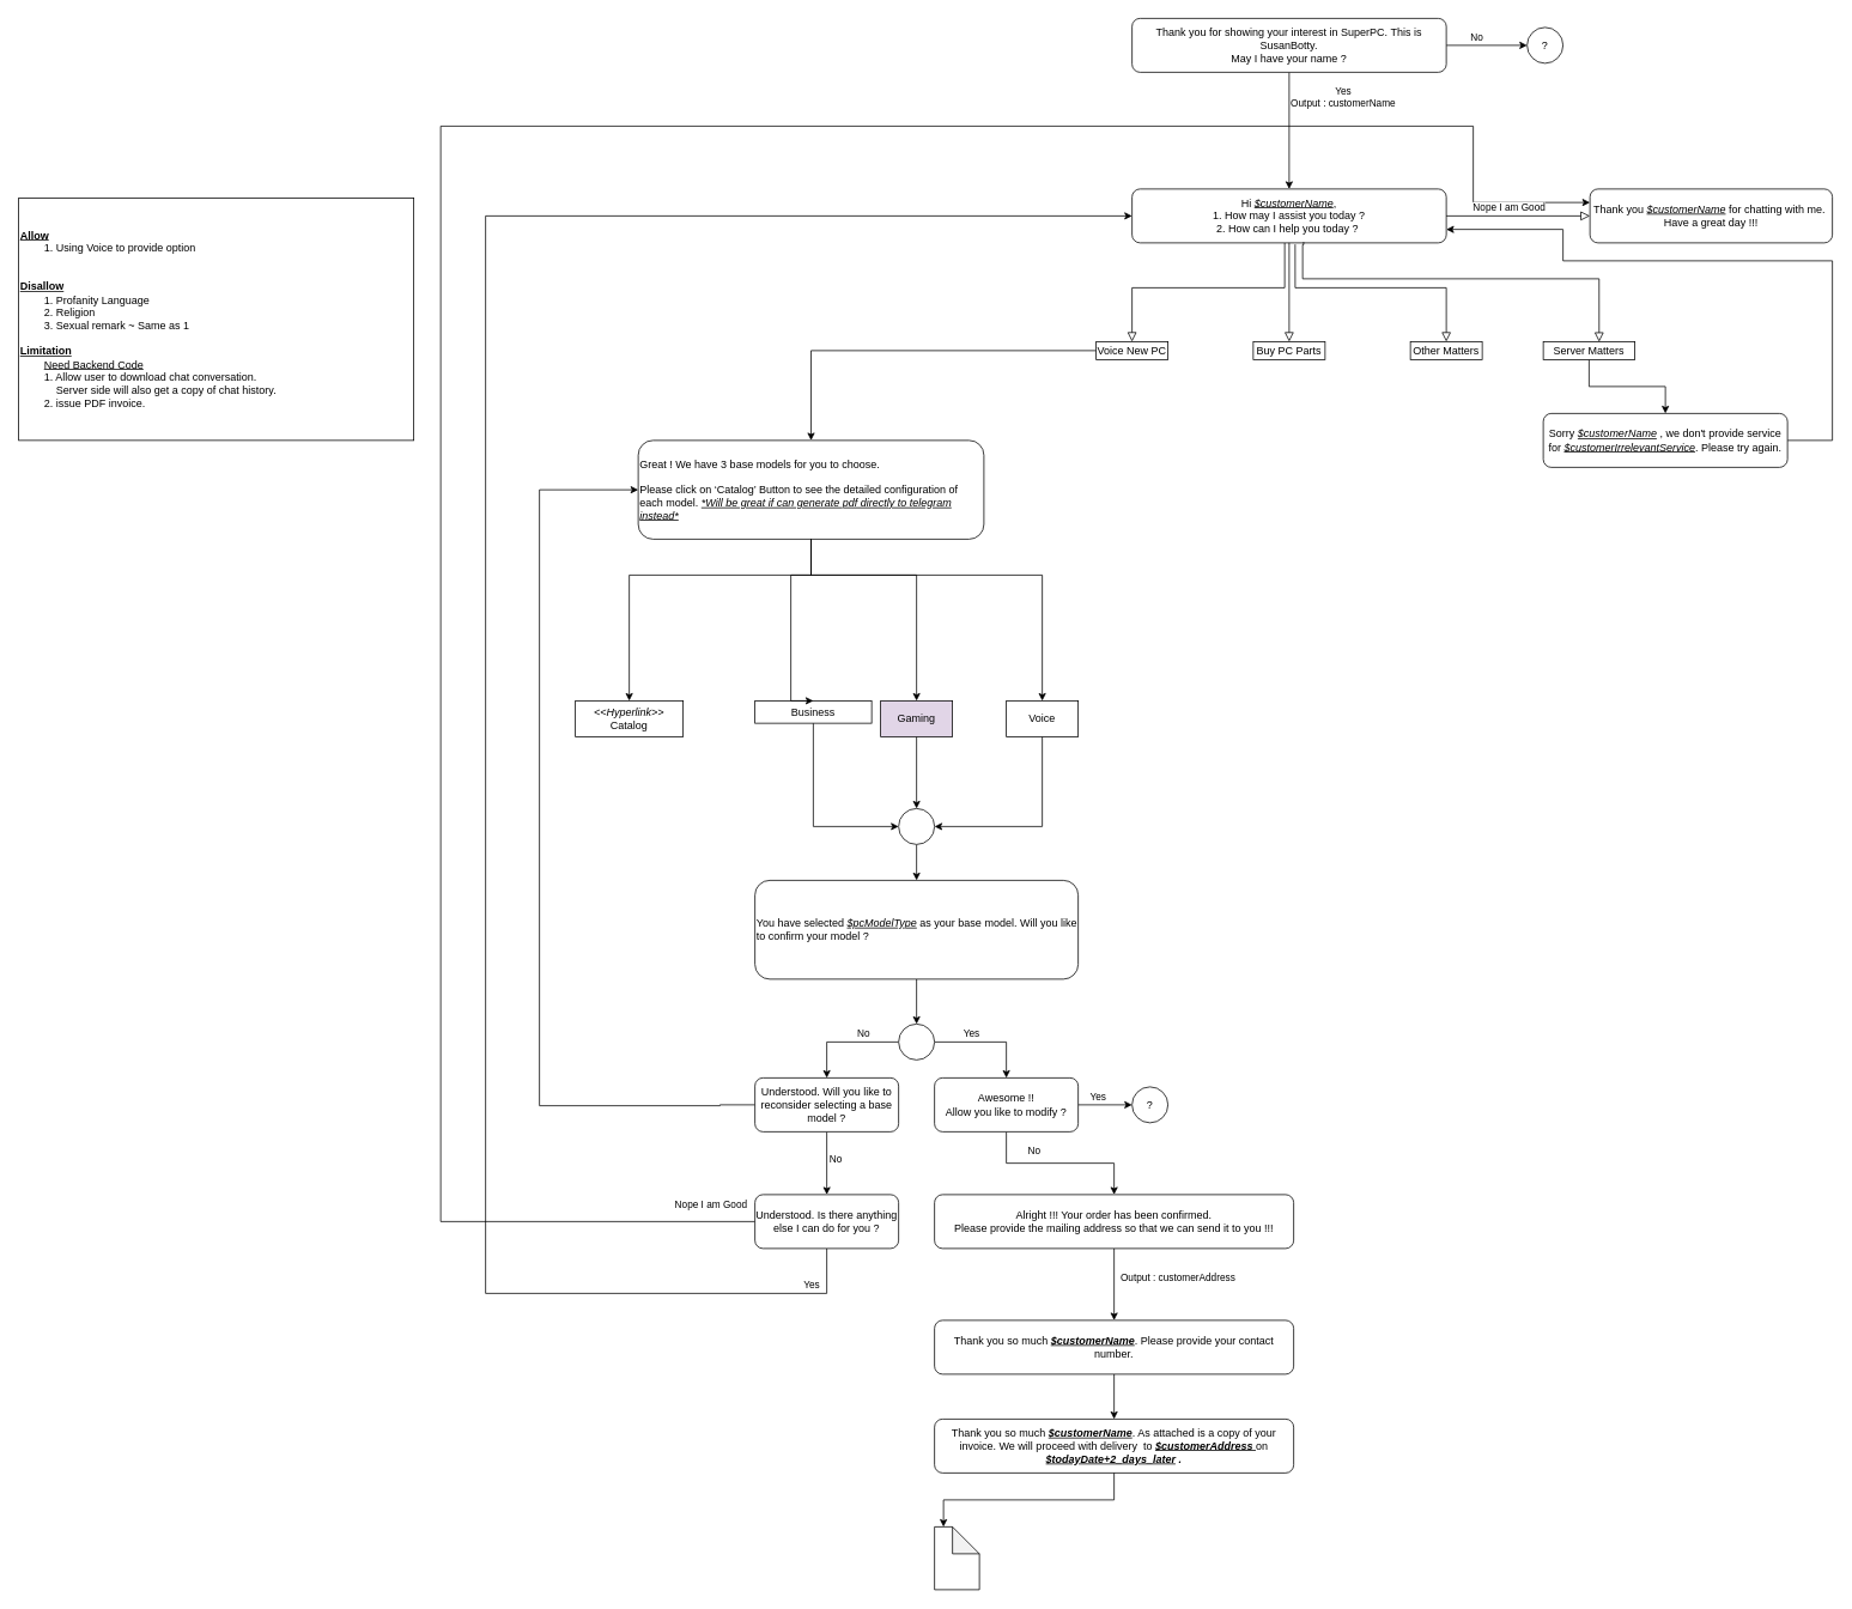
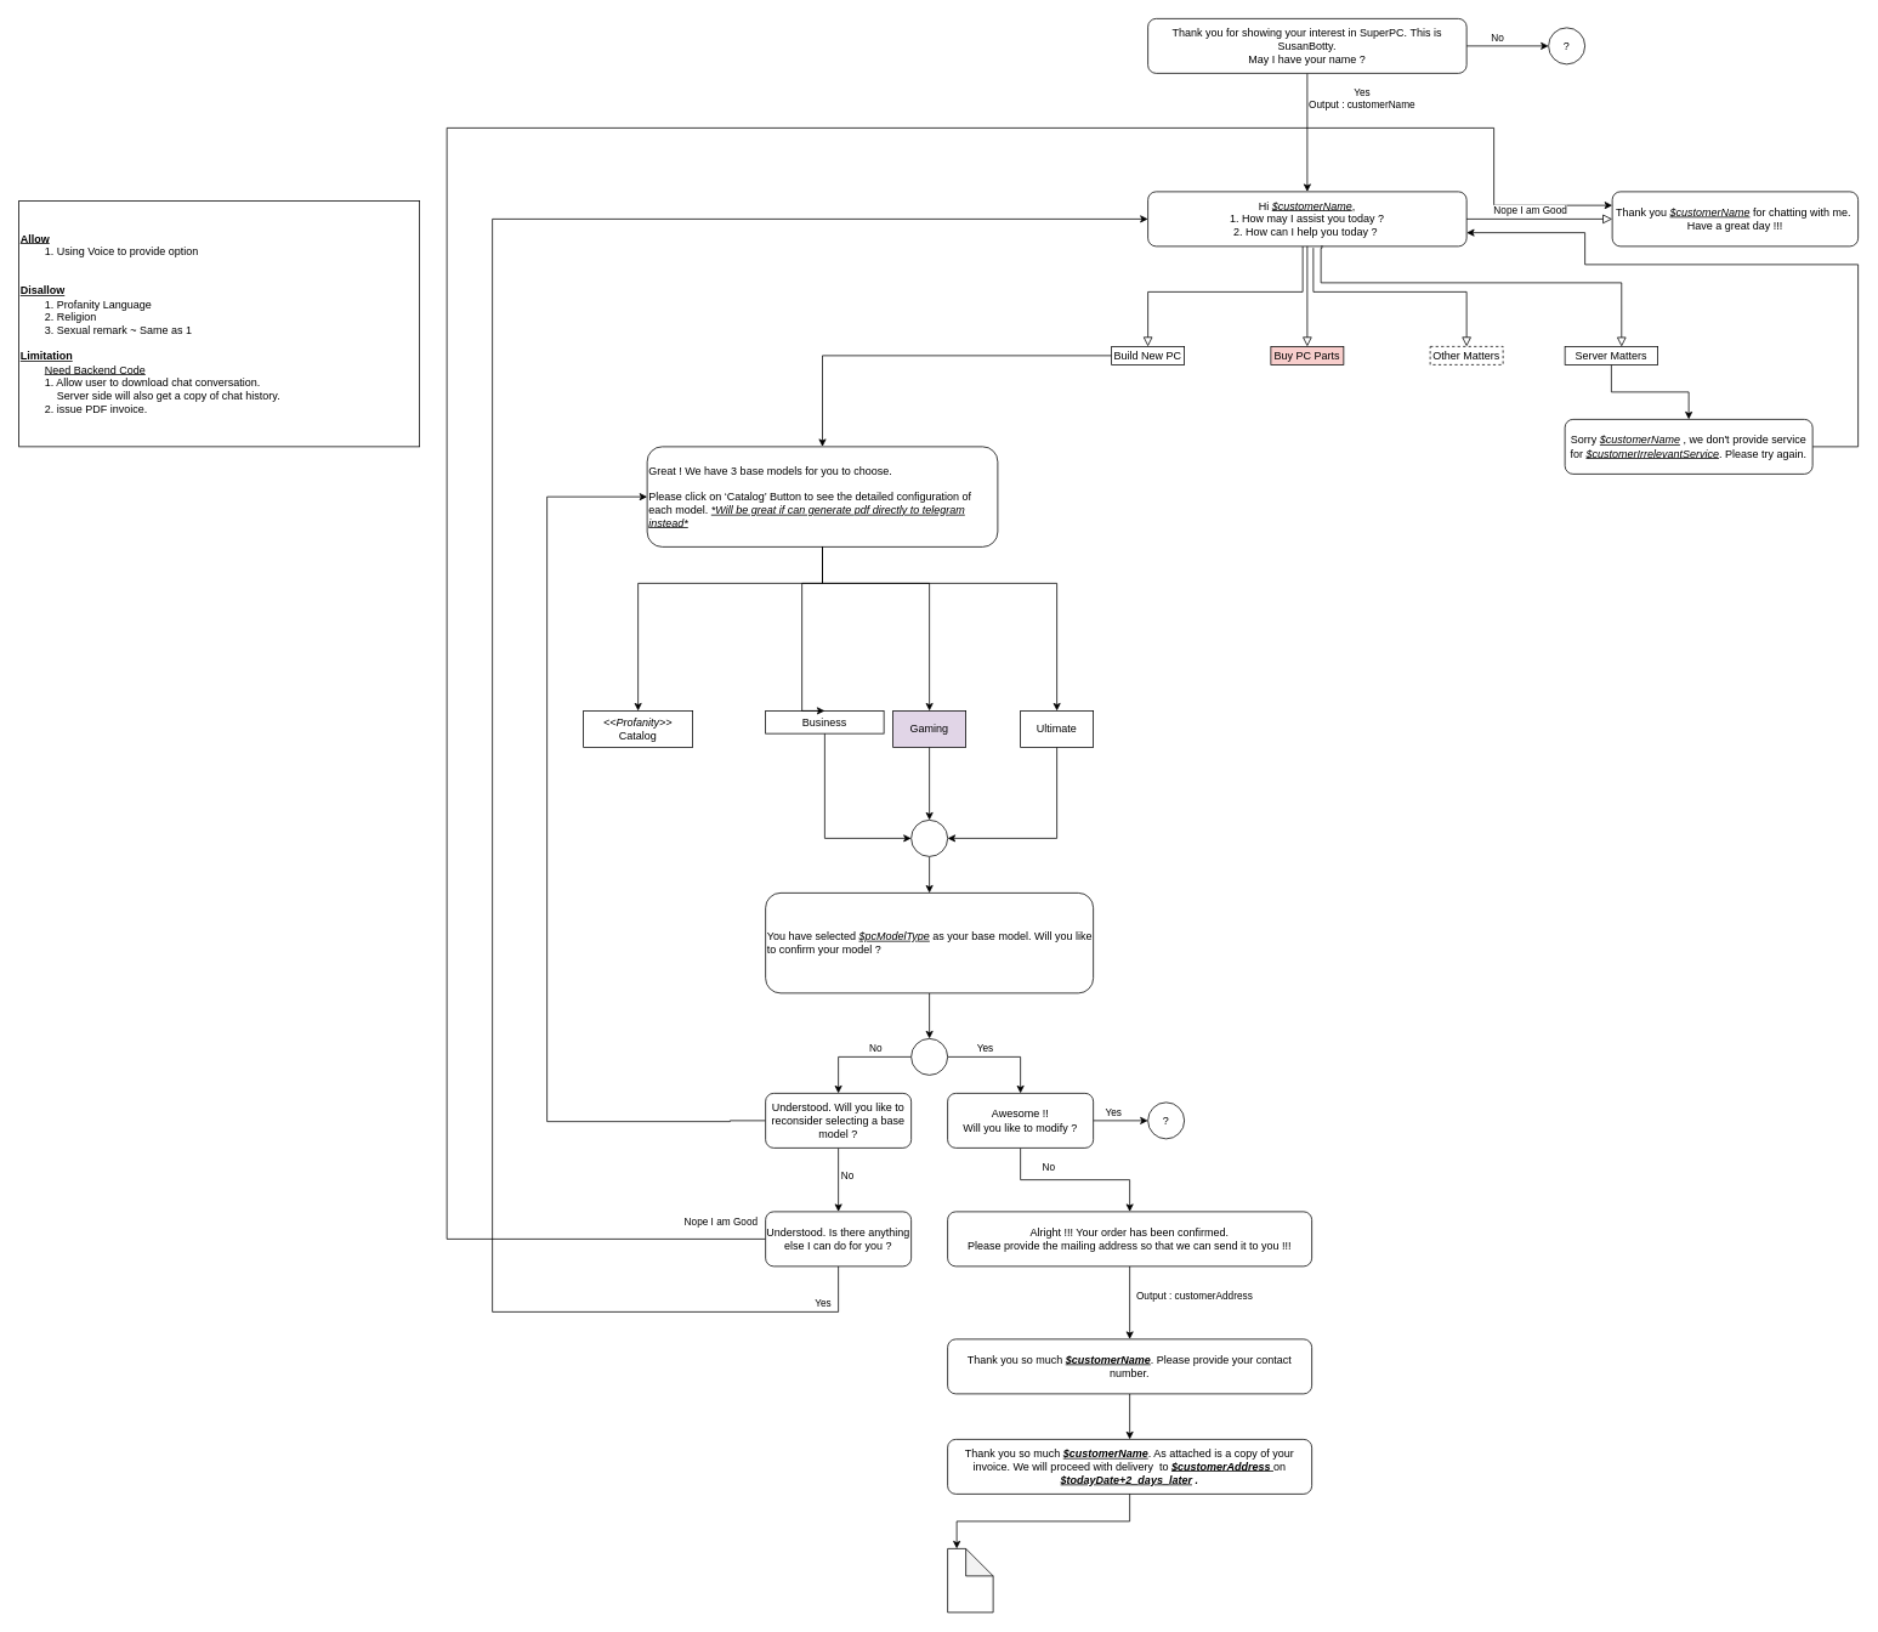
- <mxCell id="6" value="Voice New PC" style="rounded=1;whiteSpace=wrap;html=1;fontSize=12;glass=0;strokeWidth=1;shadow=0;arcSize=0;" parent="1" vertex="1"><mxGeometry x="1220" y="380" width="80" height="20" as="geometry" /></mxCell>
+ <mxCell id="6" value="Build New PC" style="rounded=1;whiteSpace=wrap;html=1;fontSize=12;glass=0;strokeWidth=1;shadow=0;arcSize=0;" parent="1" vertex="1"><mxGeometry x="1220" y="380" width="80" height="20" as="geometry" /></mxCell>
- <mxCell id="7" value="Buy PC Parts" style="rounded=1;whiteSpace=wrap;html=1;fontSize=12;glass=0;strokeWidth=1;shadow=0;arcSize=0;" parent="1" vertex="1"><mxGeometry x="1395" y="380" width="80" height="20" as="geometry" /></mxCell>
+ <mxCell id="7" value="Buy PC Parts" style="rounded=1;whiteSpace=wrap;html=1;fontSize=12;glass=0;strokeWidth=1;shadow=0;arcSize=0;fillColor=#f8cecc;" parent="1" vertex="1"><mxGeometry x="1395" y="380" width="80" height="20" as="geometry" /></mxCell>
- <mxCell id="8" value="Other Matters&lt;br&gt;" style="rounded=1;whiteSpace=wrap;html=1;fontSize=12;glass=0;strokeWidth=1;shadow=0;arcSize=0;" parent="1" vertex="1"><mxGeometry x="1570" y="380" width="80" height="20" as="geometry" /></mxCell>
+ <mxCell id="8" value="Other Matters&lt;br&gt;" style="rounded=1;whiteSpace=wrap;html=1;fontSize=12;glass=0;strokeWidth=1;shadow=0;arcSize=0;dashed=1;" parent="1" vertex="1"><mxGeometry x="1570" y="380" width="80" height="20" as="geometry" /></mxCell>
- <mxCell id="17" value="&lt;i&gt;&amp;lt;&amp;lt;Hyperlink&amp;gt;&amp;gt;&lt;/i&gt;&lt;br&gt;Catalog" style="rounded=1;whiteSpace=wrap;html=1;fontSize=12;glass=0;strokeWidth=1;shadow=0;arcSize=0;" parent="1" vertex="1"><mxGeometry x="640" y="780" width="120" height="40" as="geometry" /></mxCell>
+ <mxCell id="17" value="&lt;i&gt;&amp;lt;&amp;lt;Profanity&amp;gt;&amp;gt;&lt;/i&gt;&lt;br&gt;Catalog" style="rounded=1;whiteSpace=wrap;html=1;fontSize=12;glass=0;strokeWidth=1;shadow=0;arcSize=0;" parent="1" vertex="1"><mxGeometry x="640" y="780" width="120" height="40" as="geometry" /></mxCell>
- <mxCell id="15" value="Voice" style="rounded=1;whiteSpace=wrap;html=1;fontSize=12;glass=0;strokeWidth=1;shadow=0;arcSize=0;" parent="1" vertex="1"><mxGeometry x="1120" y="780" width="80" height="40" as="geometry" /></mxCell>
+ <mxCell id="15" value="Ultimate" style="rounded=1;whiteSpace=wrap;html=1;fontSize=12;glass=0;strokeWidth=1;shadow=0;arcSize=0;" parent="1" vertex="1"><mxGeometry x="1120" y="780" width="80" height="40" as="geometry" /></mxCell>
- <mxCell id="35" value="Awesome !!&lt;br&gt;Allow you like to modify ?" style="rounded=1;whiteSpace=wrap;html=1;fontSize=12;glass=0;strokeWidth=1;shadow=0;" parent="1" vertex="1"><mxGeometry x="1040" y="1200" width="160" height="60" as="geometry" /></mxCell>
+ <mxCell id="35" value="Awesome !!&lt;br&gt;Will you like to modify ?" style="rounded=1;whiteSpace=wrap;html=1;fontSize=12;glass=0;strokeWidth=1;shadow=0;" parent="1" vertex="1"><mxGeometry x="1040" y="1200" width="160" height="60" as="geometry" /></mxCell>
